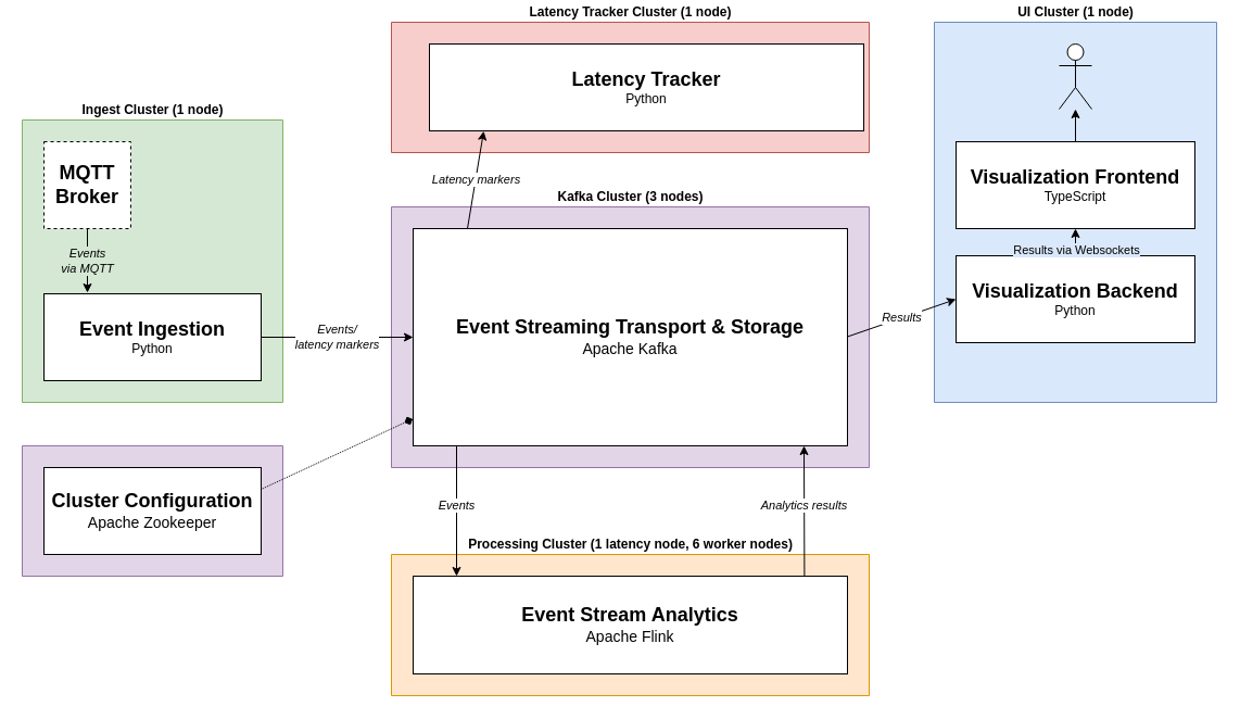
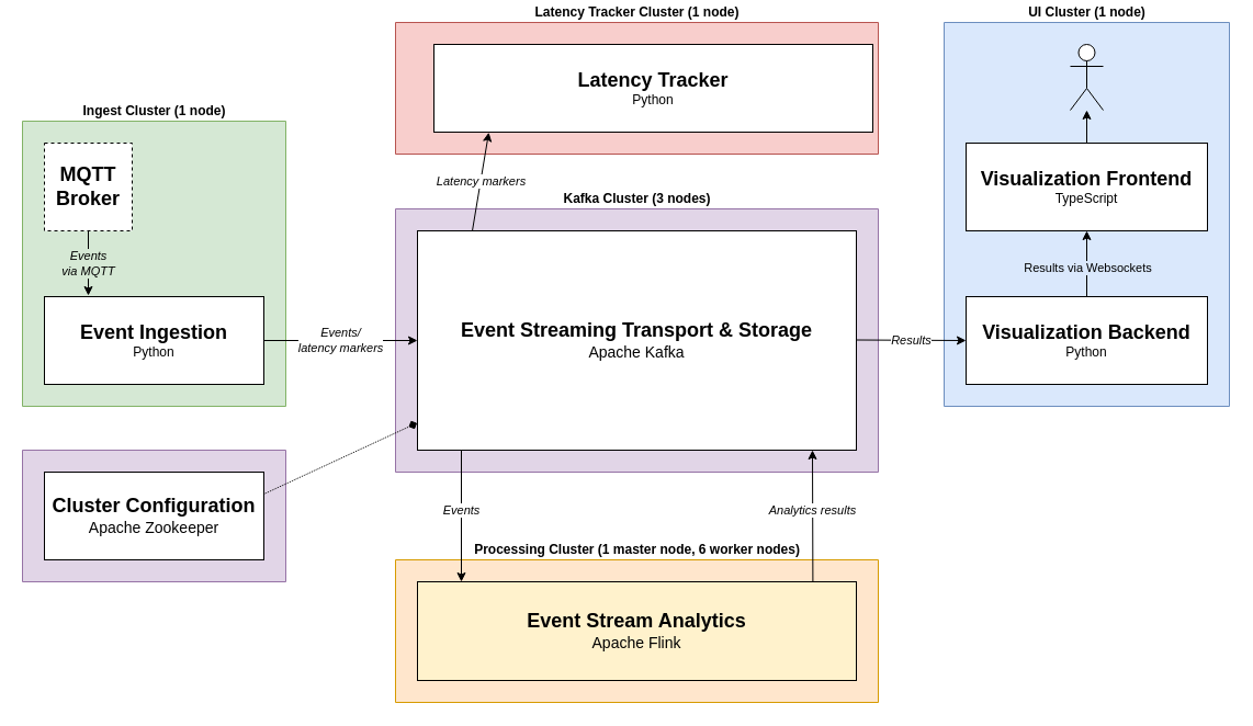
- <mxCell id="16" value="&lt;font&gt;&lt;span style=&quot;font-weight: bold ; font-size: 18px&quot;&gt;Visualization Backend&lt;/span&gt;&lt;br&gt;Python&lt;br&gt;&lt;/font&gt;" style="rounded=0;whiteSpace=wrap;html=1;" parent="1" vertex="1"><mxGeometry x="880" y="235" width="220" height="80" as="geometry" /></mxCell>
+ <mxCell id="16" value="&lt;font&gt;&lt;span style=&quot;font-weight: bold ; font-size: 18px&quot;&gt;Visualization Backend&lt;/span&gt;&lt;br&gt;Python&lt;br&gt;&lt;/font&gt;" style="rounded=0;whiteSpace=wrap;html=1;" parent="1" vertex="1"><mxGeometry x="880" y="270" width="220" height="80" as="geometry" /></mxCell>
- <mxCell id="5" value="&lt;b&gt;Processing Cluster (1 latency node, 6 worker nodes)&lt;/b&gt;" style="verticalLabelPosition=top;verticalAlign=bottom;html=1;shape=mxgraph.basic.rect;fillColor2=none;strokeWidth=1;size=20;indent=5;fillColor=#ffe6cc;strokeColor=#d79b00;labelPosition=center;align=center;horizontal=1;" parent="1" vertex="1"><mxGeometry x="360" y="510" width="440" height="130" as="geometry" /></mxCell>
+ <mxCell id="5" value="&lt;b&gt;Processing Cluster (1 master node, 6 worker nodes)&lt;/b&gt;" style="verticalLabelPosition=top;verticalAlign=bottom;html=1;shape=mxgraph.basic.rect;fillColor2=none;strokeWidth=1;size=20;indent=5;fillColor=#ffe6cc;strokeColor=#d79b00;labelPosition=center;align=center;horizontal=1;" parent="1" vertex="1"><mxGeometry x="360" y="510" width="440" height="130" as="geometry" /></mxCell>
- <mxCell id="9" value="&lt;font&gt;&lt;span style=&quot;font-weight: bold ; font-size: 18px&quot;&gt;Event Stream Analytics&lt;/span&gt;&lt;br&gt;&lt;font style=&quot;font-size: 14px&quot;&gt;Apache Flink&lt;/font&gt;&lt;br&gt;&lt;/font&gt;" style="rounded=0;whiteSpace=wrap;html=1;" parent="1" vertex="1"><mxGeometry x="380" y="530" width="400" height="90" as="geometry" /></mxCell>
+ <mxCell id="9" value="&lt;font&gt;&lt;span style=&quot;font-weight: bold ; font-size: 18px&quot;&gt;Event Stream Analytics&lt;/span&gt;&lt;br&gt;&lt;font style=&quot;font-size: 14px&quot;&gt;Apache Flink&lt;/font&gt;&lt;br&gt;&lt;/font&gt;" style="rounded=0;whiteSpace=wrap;html=1;fillColor=#fff2cc;" parent="1" vertex="1"><mxGeometry x="380" y="530" width="400" height="90" as="geometry" /></mxCell>
